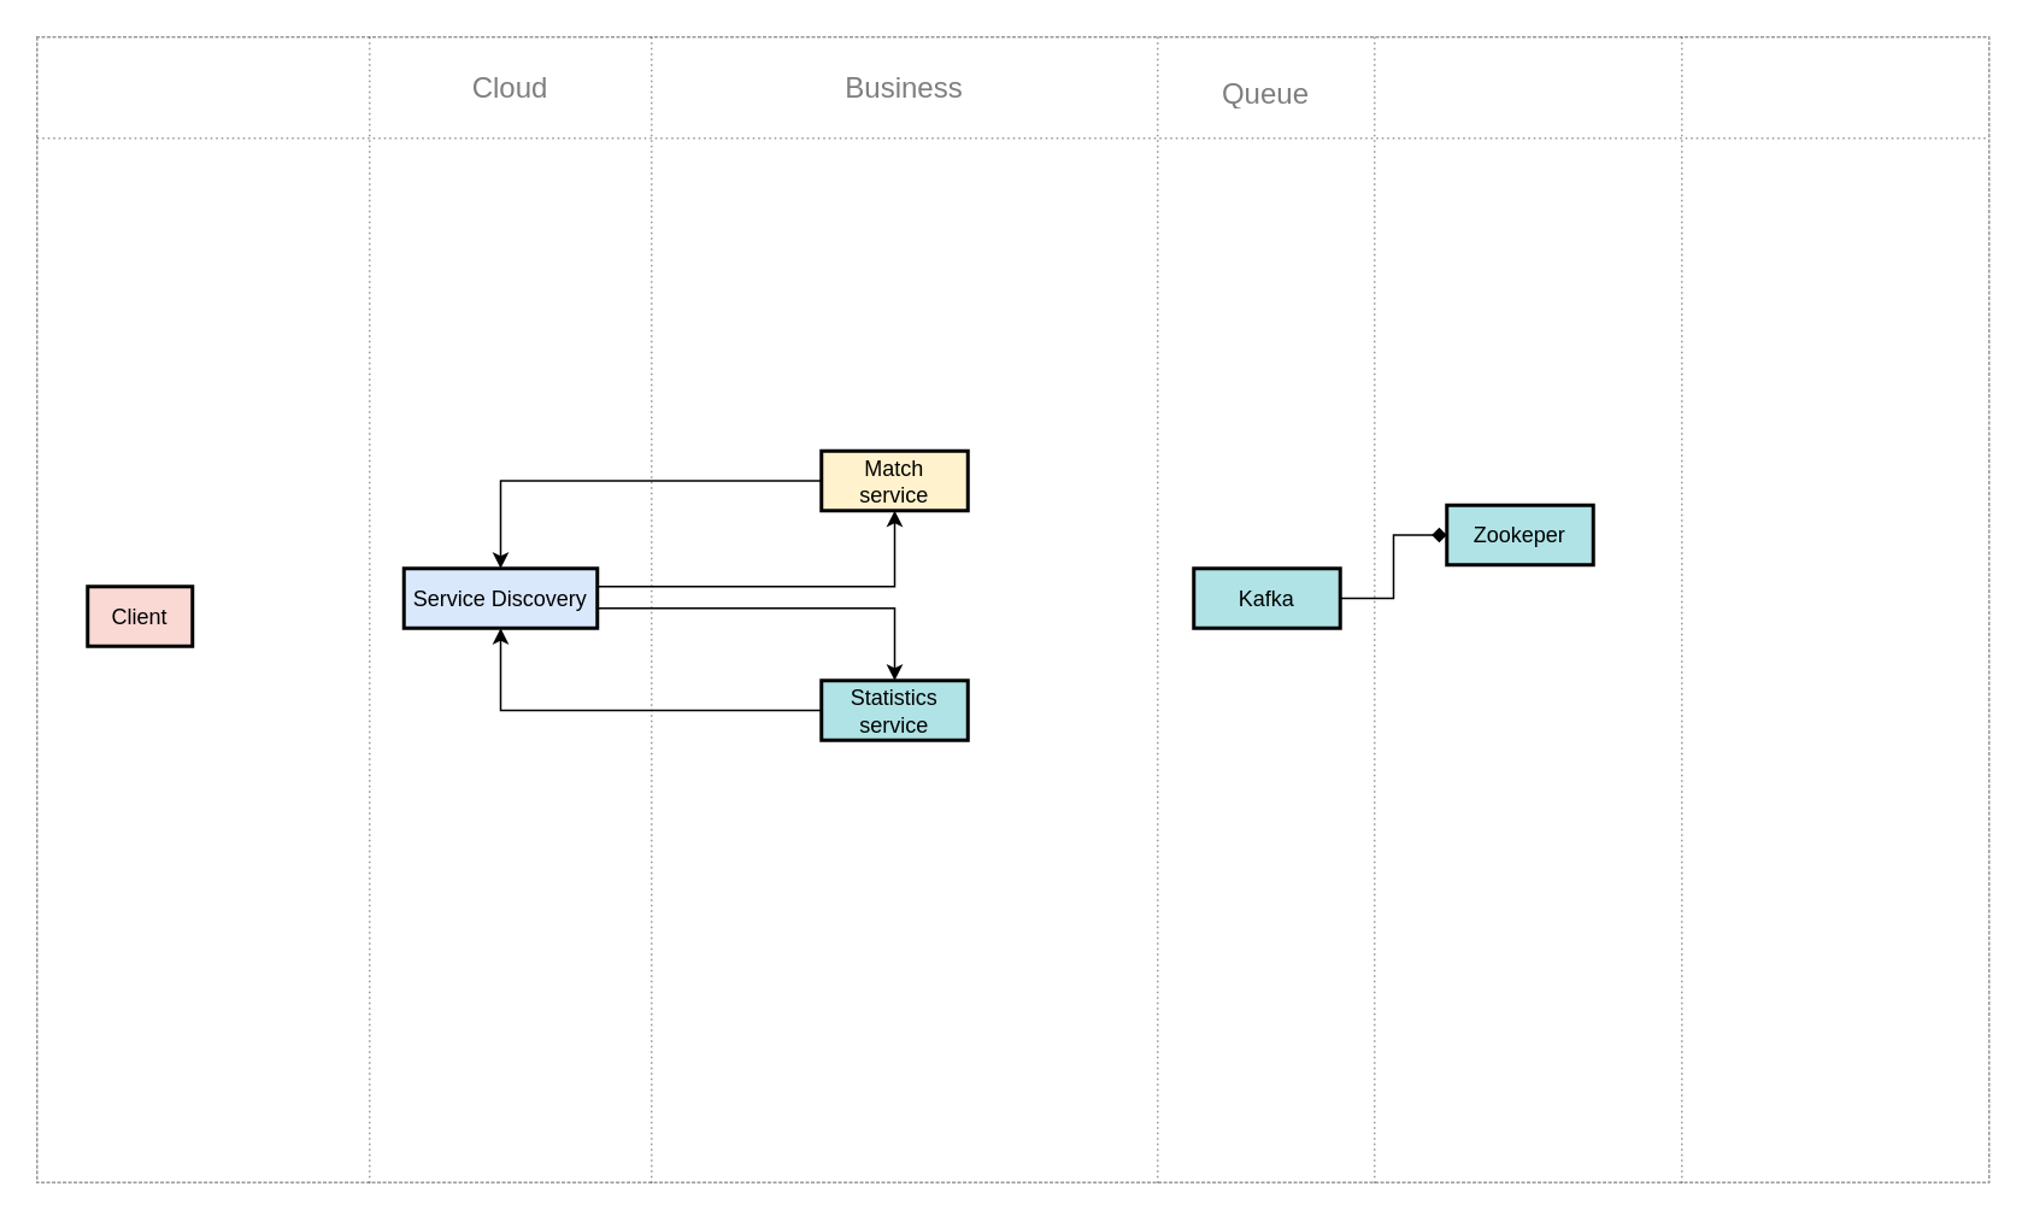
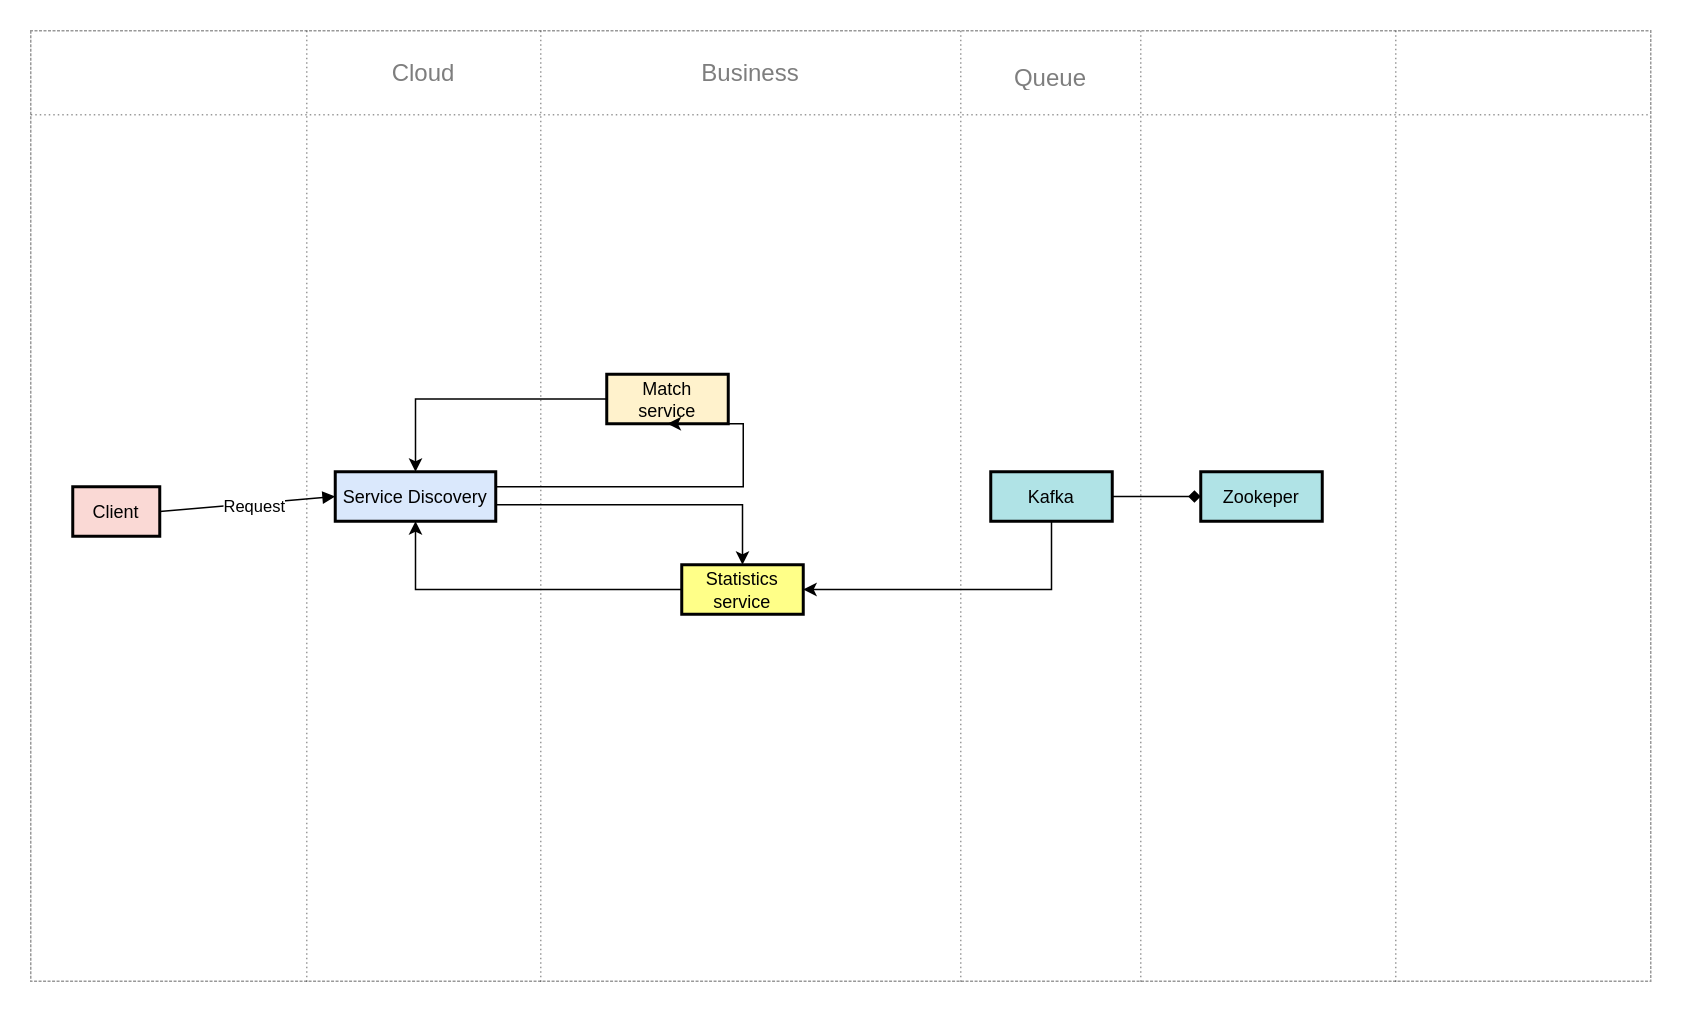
- <mxCell id="25" value="Match&#10;service" style="whiteSpace=wrap;strokeWidth=2;fillColor=#fff2cc;strokeColor=default;" parent="1" vertex="1"><mxGeometry x="454" y="249" width="81" height="33" as="geometry" /></mxCell>
+ <mxCell id="25" value="Match&#10;service" style="whiteSpace=wrap;strokeWidth=2;fillColor=#fff2cc;strokeColor=default;" parent="1" vertex="1"><mxGeometry x="404" y="249" width="81" height="33" as="geometry" /></mxCell>
- <mxCell id="32" value="Zookeper" style="whiteSpace=wrap;strokeWidth=2;fillColor=#b0e3e6;strokeColor=default;" vertex="1" parent="1"><mxGeometry x="800" y="279" width="81" height="33" as="geometry" /></mxCell>
+ <mxCell id="32" value="Zookeper" style="whiteSpace=wrap;strokeWidth=2;fillColor=#b0e3e6;strokeColor=default;" vertex="1" parent="1"><mxGeometry x="800" y="314" width="81" height="33" as="geometry" /></mxCell>
+ <mxCell id="22" value="" style="curved=1;startArrow=none;endArrow=block;exitX=1;exitY=0.5;exitDx=0;exitDy=0;entryX=0;entryY=0.5;entryDx=0;entryDy=0;" parent="1" source="17" target="31" edge="1"><mxGeometry relative="1" as="geometry"><Array as="points" /><mxPoint x="223" y="325" as="targetPoint" /></mxGeometry></mxCell>
+ <mxCell id="23" value="Request" style="edgeLabel;html=1;align=center;verticalAlign=middle;resizable=0;points=[];" parent="22" vertex="1" connectable="0"><mxGeometry x="0.072" y="-1" relative="1" as="geometry"><mxPoint as="offset" /></mxGeometry></mxCell>
- <mxCell id="21" value="Statistics service" style="whiteSpace=wrap;strokeWidth=2;fillColor=#b0e3e6;strokeColor=default;" parent="1" vertex="1"><mxGeometry x="454" y="376" width="81" height="33" as="geometry" /></mxCell>
+ <mxCell id="21" value="Statistics service" style="whiteSpace=wrap;strokeWidth=2;fillColor=#ffff88;strokeColor=default;" parent="1" vertex="1"><mxGeometry x="454" y="376" width="81" height="33" as="geometry" /></mxCell>
+ <mxCell id="26" style="edgeStyle=orthogonalEdgeStyle;rounded=0;orthogonalLoop=1;jettySize=auto;html=1;entryX=1;entryY=0.5;entryDx=0;entryDy=0;exitX=0.5;exitY=1;exitDx=0;exitDy=0;" edge="1" parent="1" source="28" target="21"><mxGeometry relative="1" as="geometry" /></mxCell>
